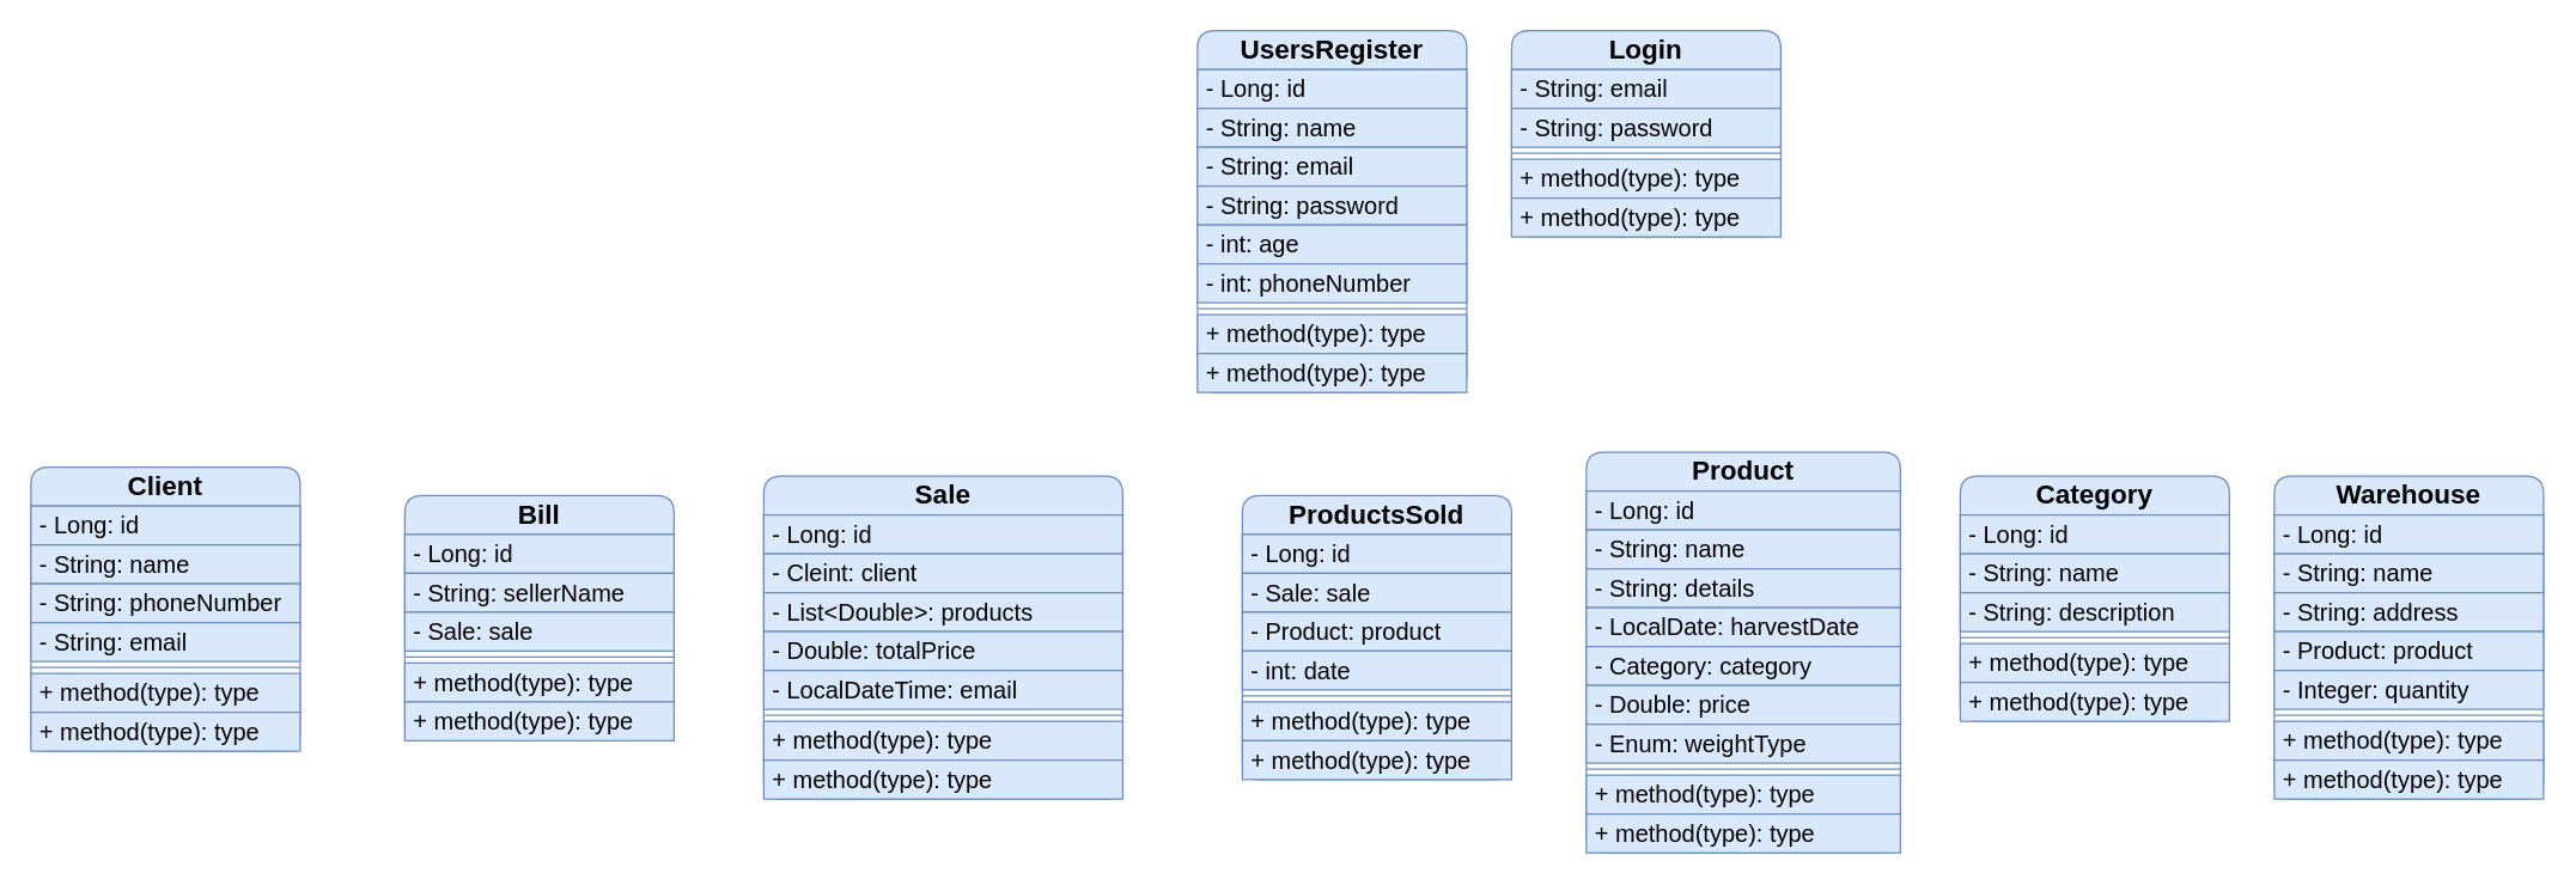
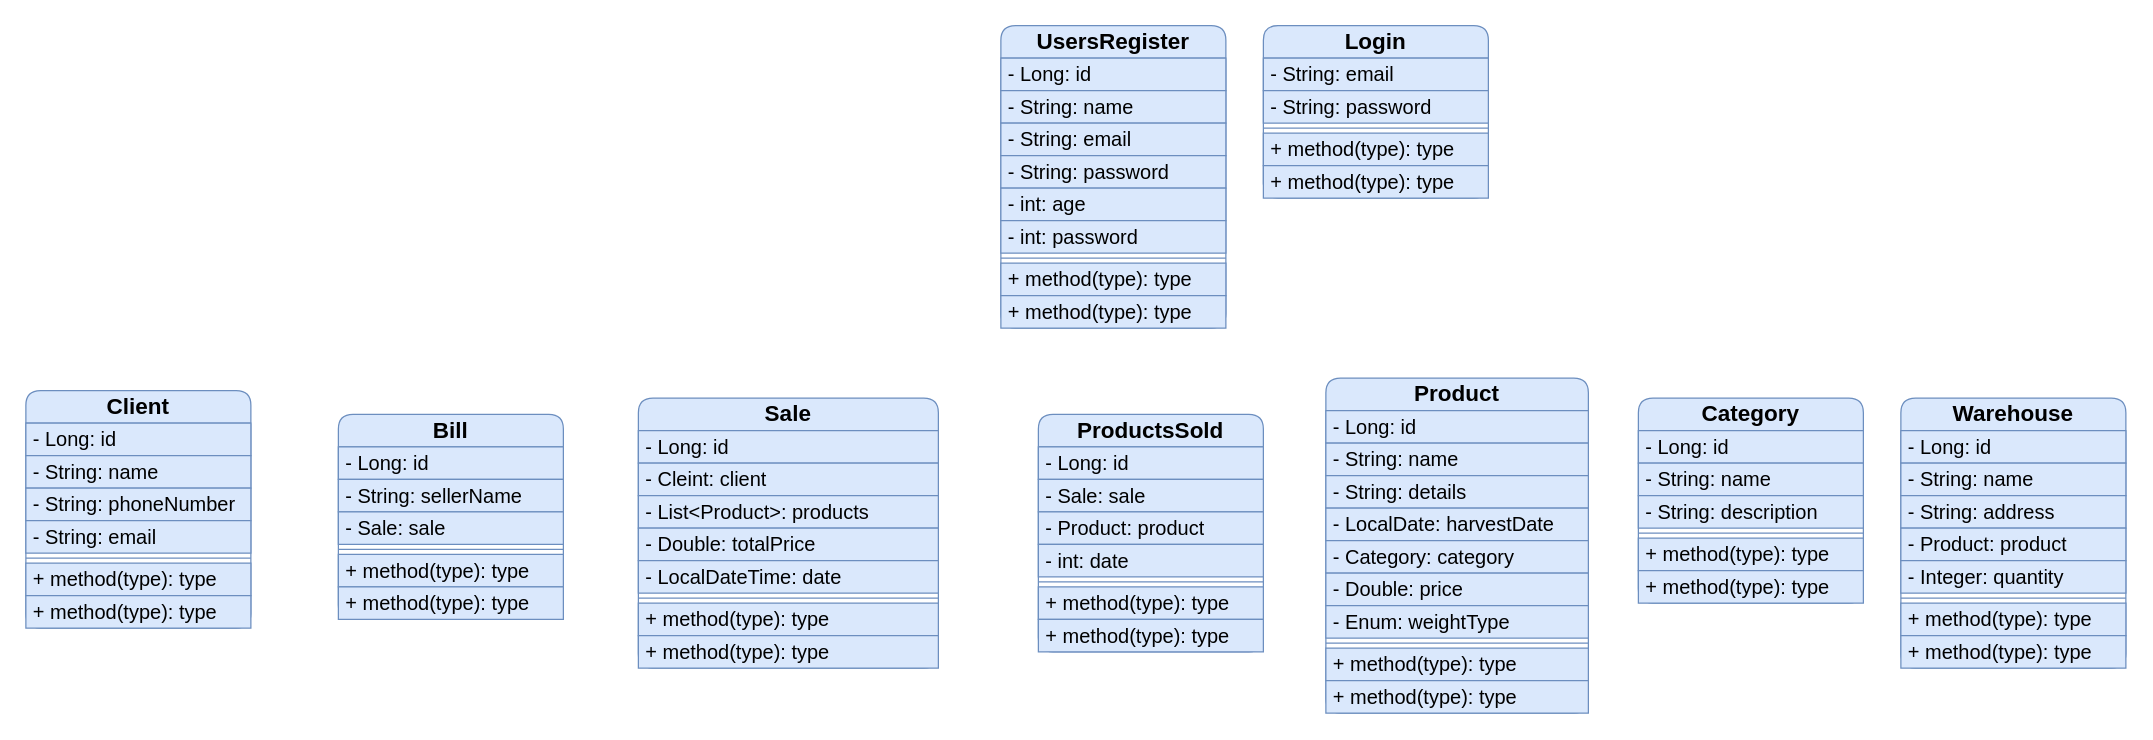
- <mxCell id="51" value="- int: phoneNumber" style="text;align=left;verticalAlign=middle;spacingLeft=4;spacingRight=4;overflow=hidden;rotatable=0;points=[[0,0.5],[1,0.5]];portConstraint=eastwest;whiteSpace=wrap;html=1;fontSize=16;shadow=0;strokeWidth=1;fillColor=#dae8fc;strokeColor=#6c8ebf;swimlaneFillColor=none;gradientColor=none;swimlaneLine=1;" vertex="1" parent="45"><mxGeometry y="156" width="180" height="26" as="geometry" /></mxCell>
+ <mxCell id="51" value="- int: password" style="text;align=left;verticalAlign=middle;spacingLeft=4;spacingRight=4;overflow=hidden;rotatable=0;points=[[0,0.5],[1,0.5]];portConstraint=eastwest;whiteSpace=wrap;html=1;fontSize=16;shadow=0;strokeWidth=1;fillColor=#dae8fc;strokeColor=#6c8ebf;swimlaneFillColor=none;gradientColor=none;swimlaneLine=1;" vertex="1" parent="45"><mxGeometry y="156" width="180" height="26" as="geometry" /></mxCell>
- <mxCell id="31" value="- List&amp;lt;Double&amp;gt;: products" style="text;align=left;verticalAlign=middle;spacingLeft=4;spacingRight=4;overflow=hidden;rotatable=0;points=[[0,0.5],[1,0.5]];portConstraint=eastwest;whiteSpace=wrap;html=1;fontSize=16;shadow=0;strokeWidth=1;fillColor=#dae8fc;strokeColor=#6c8ebf;swimlaneFillColor=none;gradientColor=none;swimlaneLine=1;" vertex="1" parent="28"><mxGeometry y="78" width="240" height="26" as="geometry" /></mxCell>
+ <mxCell id="31" value="- List&amp;lt;Product&amp;gt;: products" style="text;align=left;verticalAlign=middle;spacingLeft=4;spacingRight=4;overflow=hidden;rotatable=0;points=[[0,0.5],[1,0.5]];portConstraint=eastwest;whiteSpace=wrap;html=1;fontSize=16;shadow=0;strokeWidth=1;fillColor=#dae8fc;strokeColor=#6c8ebf;swimlaneFillColor=none;gradientColor=none;swimlaneLine=1;" vertex="1" parent="28"><mxGeometry y="78" width="240" height="26" as="geometry" /></mxCell>
- <mxCell id="33" value="- LocalDateTime: email" style="text;align=left;verticalAlign=middle;spacingLeft=4;spacingRight=4;overflow=hidden;rotatable=0;points=[[0,0.5],[1,0.5]];portConstraint=eastwest;whiteSpace=wrap;html=1;fontSize=16;shadow=0;strokeWidth=1;fillColor=#dae8fc;strokeColor=#6c8ebf;swimlaneFillColor=none;gradientColor=none;swimlaneLine=1;" vertex="1" parent="28"><mxGeometry y="130" width="240" height="26" as="geometry" /></mxCell>
+ <mxCell id="33" value="- LocalDateTime: date" style="text;align=left;verticalAlign=middle;spacingLeft=4;spacingRight=4;overflow=hidden;rotatable=0;points=[[0,0.5],[1,0.5]];portConstraint=eastwest;whiteSpace=wrap;html=1;fontSize=16;shadow=0;strokeWidth=1;fillColor=#dae8fc;strokeColor=#6c8ebf;swimlaneFillColor=none;gradientColor=none;swimlaneLine=1;" vertex="1" parent="28"><mxGeometry y="130" width="240" height="26" as="geometry" /></mxCell>
